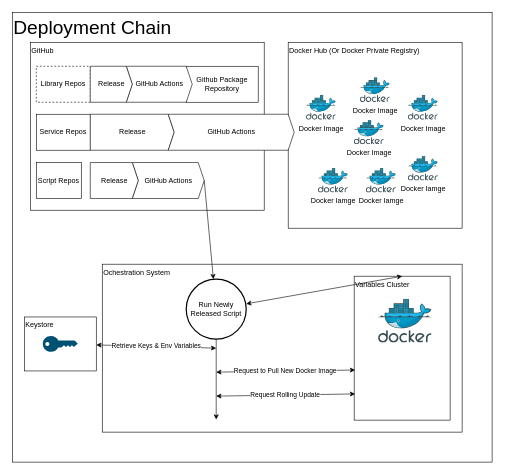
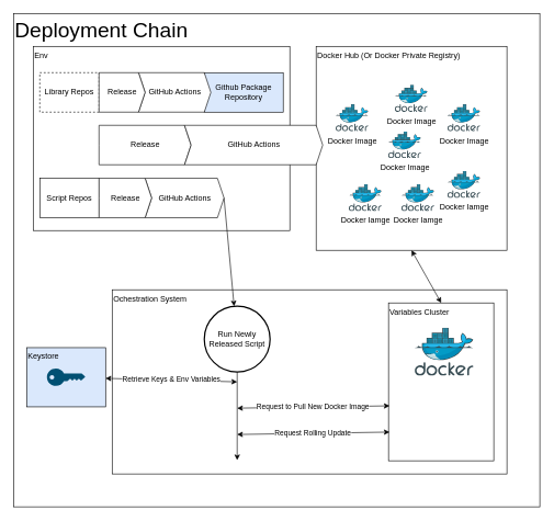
- <mxCell id="3" value="GitHub" style="rounded=0;whiteSpace=wrap;html=1;align=left;verticalAlign=top;" parent="1" vertex="1"><mxGeometry x="50" y="70" width="390" height="280" as="geometry" /></mxCell>
+ <mxCell id="3" value="Env" style="rounded=0;whiteSpace=wrap;html=1;align=left;verticalAlign=top;" parent="1" vertex="1"><mxGeometry x="50" y="70" width="390" height="280" as="geometry" /></mxCell>
- <mxCell id="8" value="Github Package Repository" style="rounded=0;whiteSpace=wrap;html=1;" parent="1" vertex="1"><mxGeometry x="310" y="110" width="120" height="60" as="geometry" /></mxCell>
+ <mxCell id="8" value="Github Package Repository" style="rounded=0;whiteSpace=wrap;html=1;fillColor=#dae8fc;" parent="1" vertex="1"><mxGeometry x="310" y="110" width="120" height="60" as="geometry" /></mxCell>
- <mxCell id="7" value="Service Repos" style="rounded=0;whiteSpace=wrap;html=1;" parent="1" vertex="1"><mxGeometry x="60" y="190" width="90" height="60" as="geometry" /></mxCell>
- <mxCell id="19" value="Script Repos" style="rounded=0;whiteSpace=wrap;html=1;" parent="1" vertex="1"><mxGeometry x="60" y="270.5" width="75" height="60" as="geometry" /></mxCell>
+ <mxCell id="19" value="Script Repos" style="rounded=0;whiteSpace=wrap;html=1;" parent="1" vertex="1"><mxGeometry x="60" y="270.5" width="90" height="60" as="geometry" /></mxCell>
- <mxCell id="30" value="" style="endArrow=classic;startArrow=classic;html=1;rounded=0;exitX=0.5;exitY=0;exitDx=0;exitDy=0;" parent="1" source="5" target="23" edge="1"><mxGeometry width="50" height="50" relative="1" as="geometry"><mxPoint x="310" y="420" as="sourcePoint" /><mxPoint x="360" y="370" as="targetPoint" /></mxGeometry></mxCell>
+ <mxCell id="30" value="" style="endArrow=classic;startArrow=classic;html=1;rounded=0;entryX=0.5;entryY=1;entryDx=0;entryDy=0;exitX=0.5;exitY=0;exitDx=0;exitDy=0;" parent="1" source="5" target="9" edge="1"><mxGeometry width="50" height="50" relative="1" as="geometry"><mxPoint x="310" y="420" as="sourcePoint" /><mxPoint x="360" y="370" as="targetPoint" /></mxGeometry></mxCell>
- <mxCell id="20" value="Keystore" style="rounded=0;whiteSpace=wrap;html=1;align=left;verticalAlign=top;" parent="1" vertex="1"><mxGeometry x="40" y="528" width="120" height="90" as="geometry" /></mxCell>
+ <mxCell id="20" value="Keystore" style="rounded=0;whiteSpace=wrap;html=1;align=left;verticalAlign=top;fillColor=#dae8fc;" parent="1" vertex="1"><mxGeometry x="40" y="528" width="120" height="90" as="geometry" /></mxCell>
